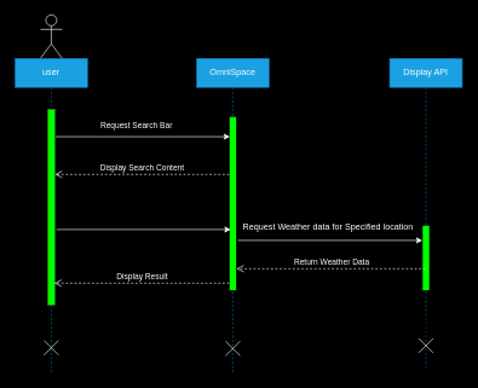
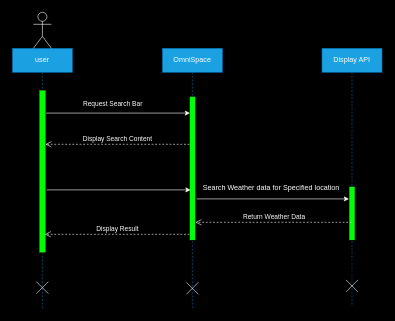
- <mxCell id="11" value="&lt;font color=&quot;#ffffff&quot;&gt;Request Weather data for Specified location&lt;/font&gt;" style="text;html=1;align=center;verticalAlign=middle;resizable=0;points=[];autosize=1;" vertex="1" parent="1"><mxGeometry x="324" y="300" width="253" height="26" as="geometry" /></mxCell>
+ <mxCell id="11" value="&lt;font color=&quot;#ffffff&quot;&gt;Search Weather data for Specified location&lt;/font&gt;" style="text;html=1;align=center;verticalAlign=middle;resizable=0;points=[];autosize=1;" vertex="1" parent="1"><mxGeometry x="324" y="300" width="253" height="26" as="geometry" /></mxCell>
